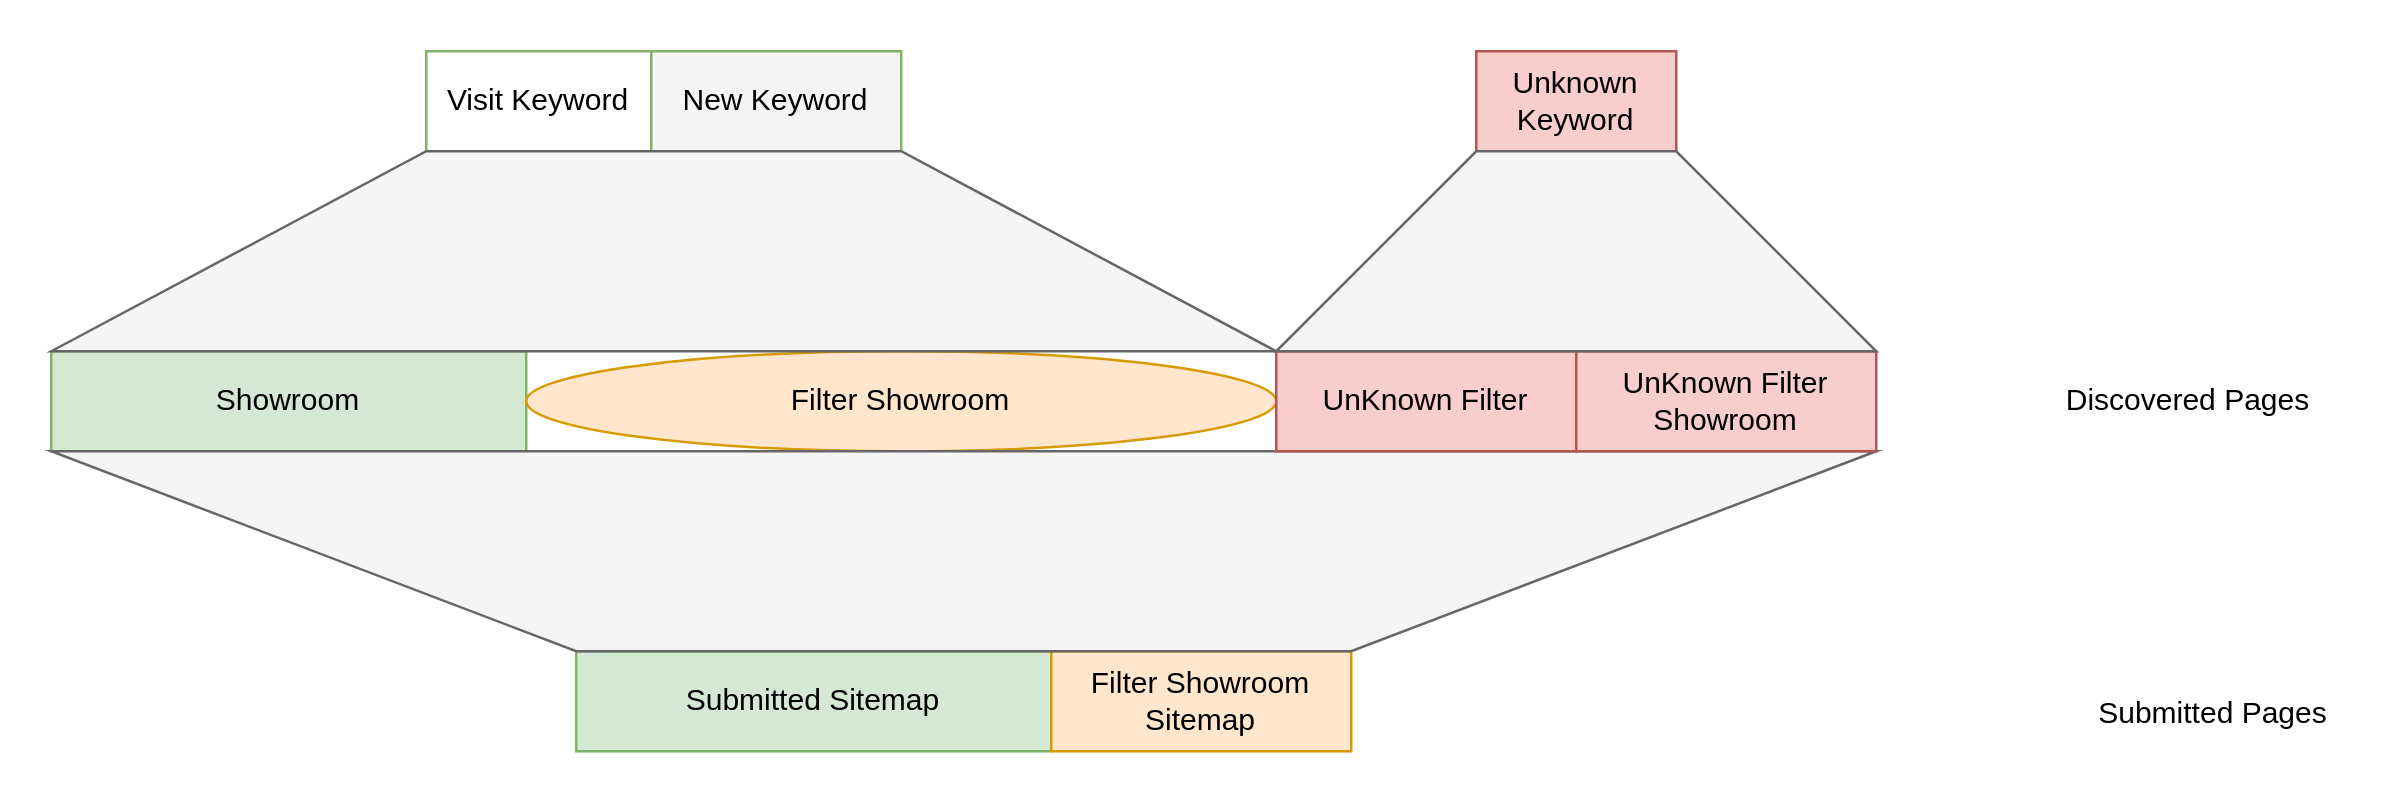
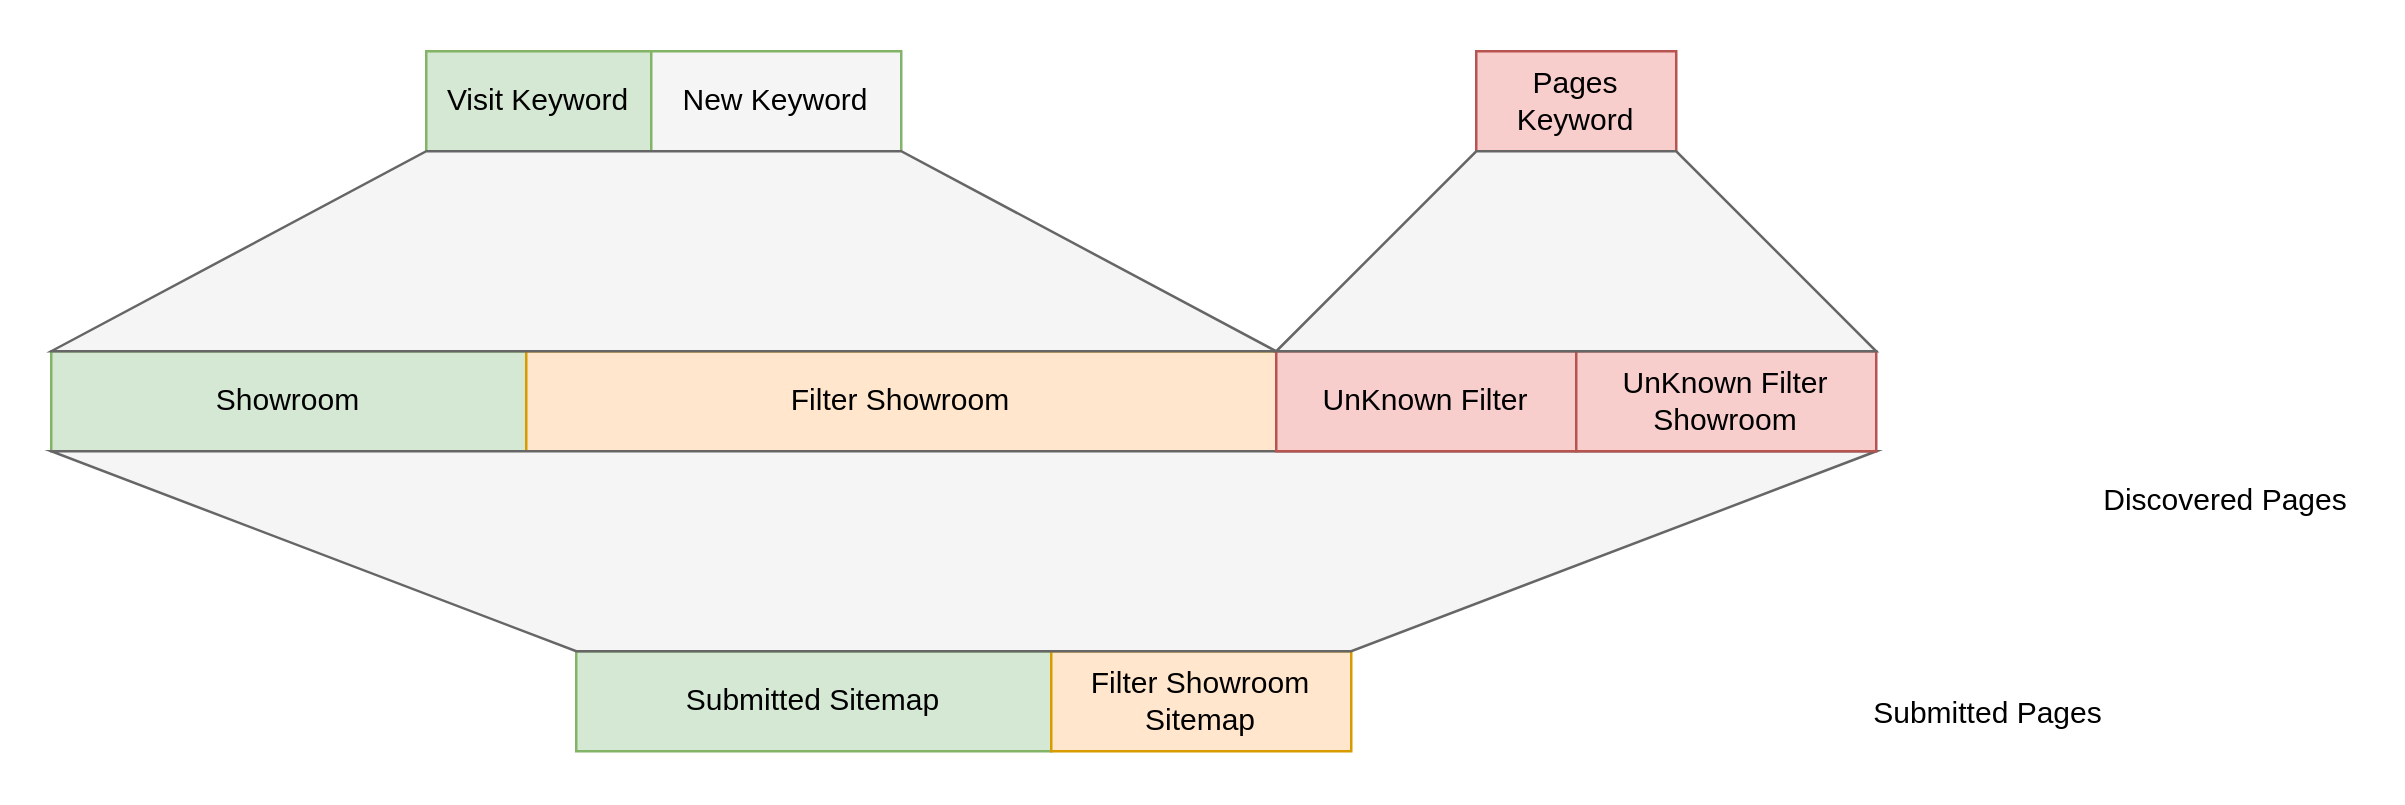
- <mxCell id="3" value="Visit Keyword" style="rounded=0;whiteSpace=wrap;html=1;fillColor=#ffffff;strokeColor=#82b366;" vertex="1" parent="1"><mxGeometry x="170" y="20" width="90" height="40" as="geometry" /></mxCell>
+ <mxCell id="3" value="Visit Keyword" style="rounded=0;whiteSpace=wrap;html=1;fillColor=#d5e8d4;strokeColor=#82b366;" vertex="1" parent="1"><mxGeometry x="170" y="20" width="90" height="40" as="geometry" /></mxCell>
- <mxCell id="14" value="Unknown Keyword" style="rounded=0;whiteSpace=wrap;html=1;fillColor=#f8cecc;strokeColor=#b85450;" vertex="1" parent="1"><mxGeometry x="590" y="20" width="80" height="40" as="geometry" /></mxCell>
+ <mxCell id="14" value="Pages Keyword" style="rounded=0;whiteSpace=wrap;html=1;fillColor=#f8cecc;strokeColor=#b85450;" vertex="1" parent="1"><mxGeometry x="590" y="20" width="80" height="40" as="geometry" /></mxCell>
- <mxCell id="6" value="Filter Showroom" style="ellipse;whiteSpace=wrap;html=1;fillColor=#ffe6cc;strokeColor=#d79b00;" vertex="1" parent="1"><mxGeometry x="210" y="140" width="300" height="40" as="geometry" /></mxCell>
+ <mxCell id="6" value="Filter Showroom" style="rounded=0;whiteSpace=wrap;html=1;fillColor=#ffe6cc;strokeColor=#d79b00;" vertex="1" parent="1"><mxGeometry x="210" y="140" width="300" height="40" as="geometry" /></mxCell>
- <mxCell id="11" value="Discovered Pages" style="text;html=1;align=center;verticalAlign=middle;whiteSpace=wrap;rounded=0;" vertex="1" parent="1"><mxGeometry x="820" y="145" width="110" height="30" as="geometry" /></mxCell>
+ <mxCell id="11" value="Discovered Pages" style="text;html=1;align=center;verticalAlign=middle;whiteSpace=wrap;rounded=0;" vertex="1" parent="1"><mxGeometry x="835" y="185" width="110" height="30" as="geometry" /></mxCell>
- <mxCell id="12" value="Submitted Pages" style="text;html=1;align=center;verticalAlign=middle;whiteSpace=wrap;rounded=0;" vertex="1" parent="1"><mxGeometry x="830" y="270" width="110" height="30" as="geometry" /></mxCell>
+ <mxCell id="12" value="Submitted Pages" style="text;html=1;align=center;verticalAlign=middle;whiteSpace=wrap;rounded=0;" vertex="1" parent="1"><mxGeometry x="740" y="270" width="110" height="30" as="geometry" /></mxCell>
